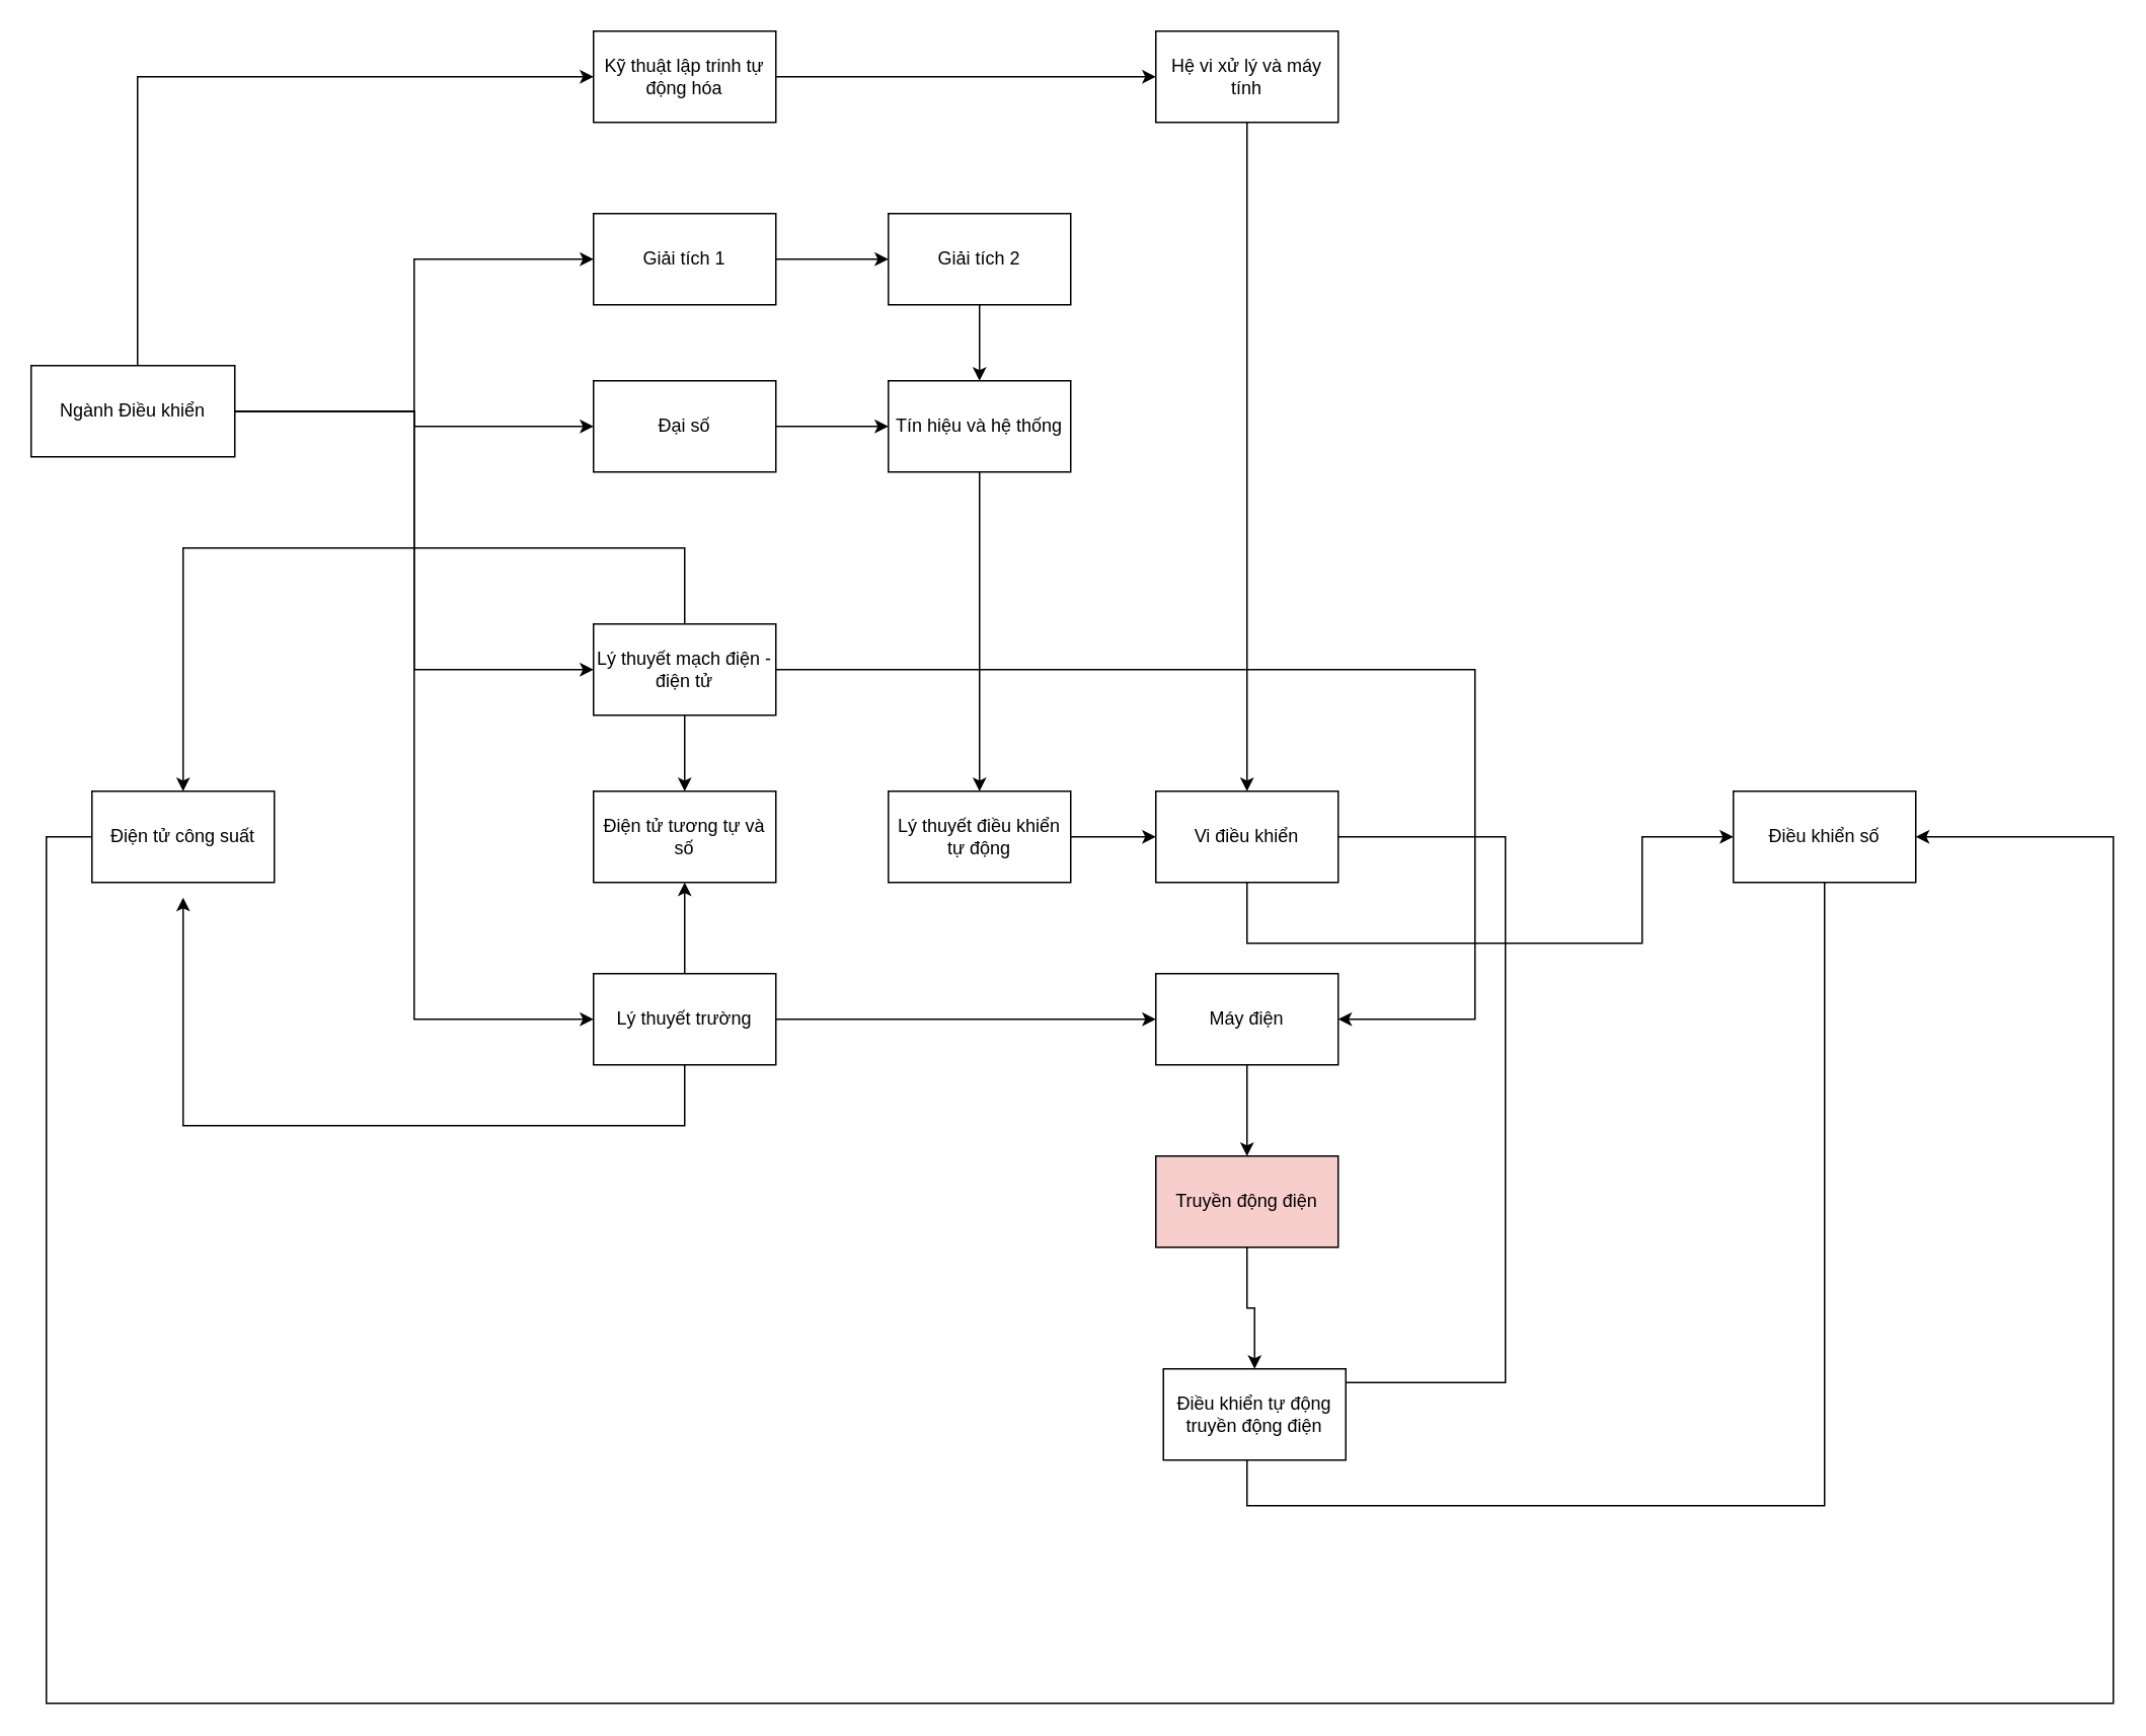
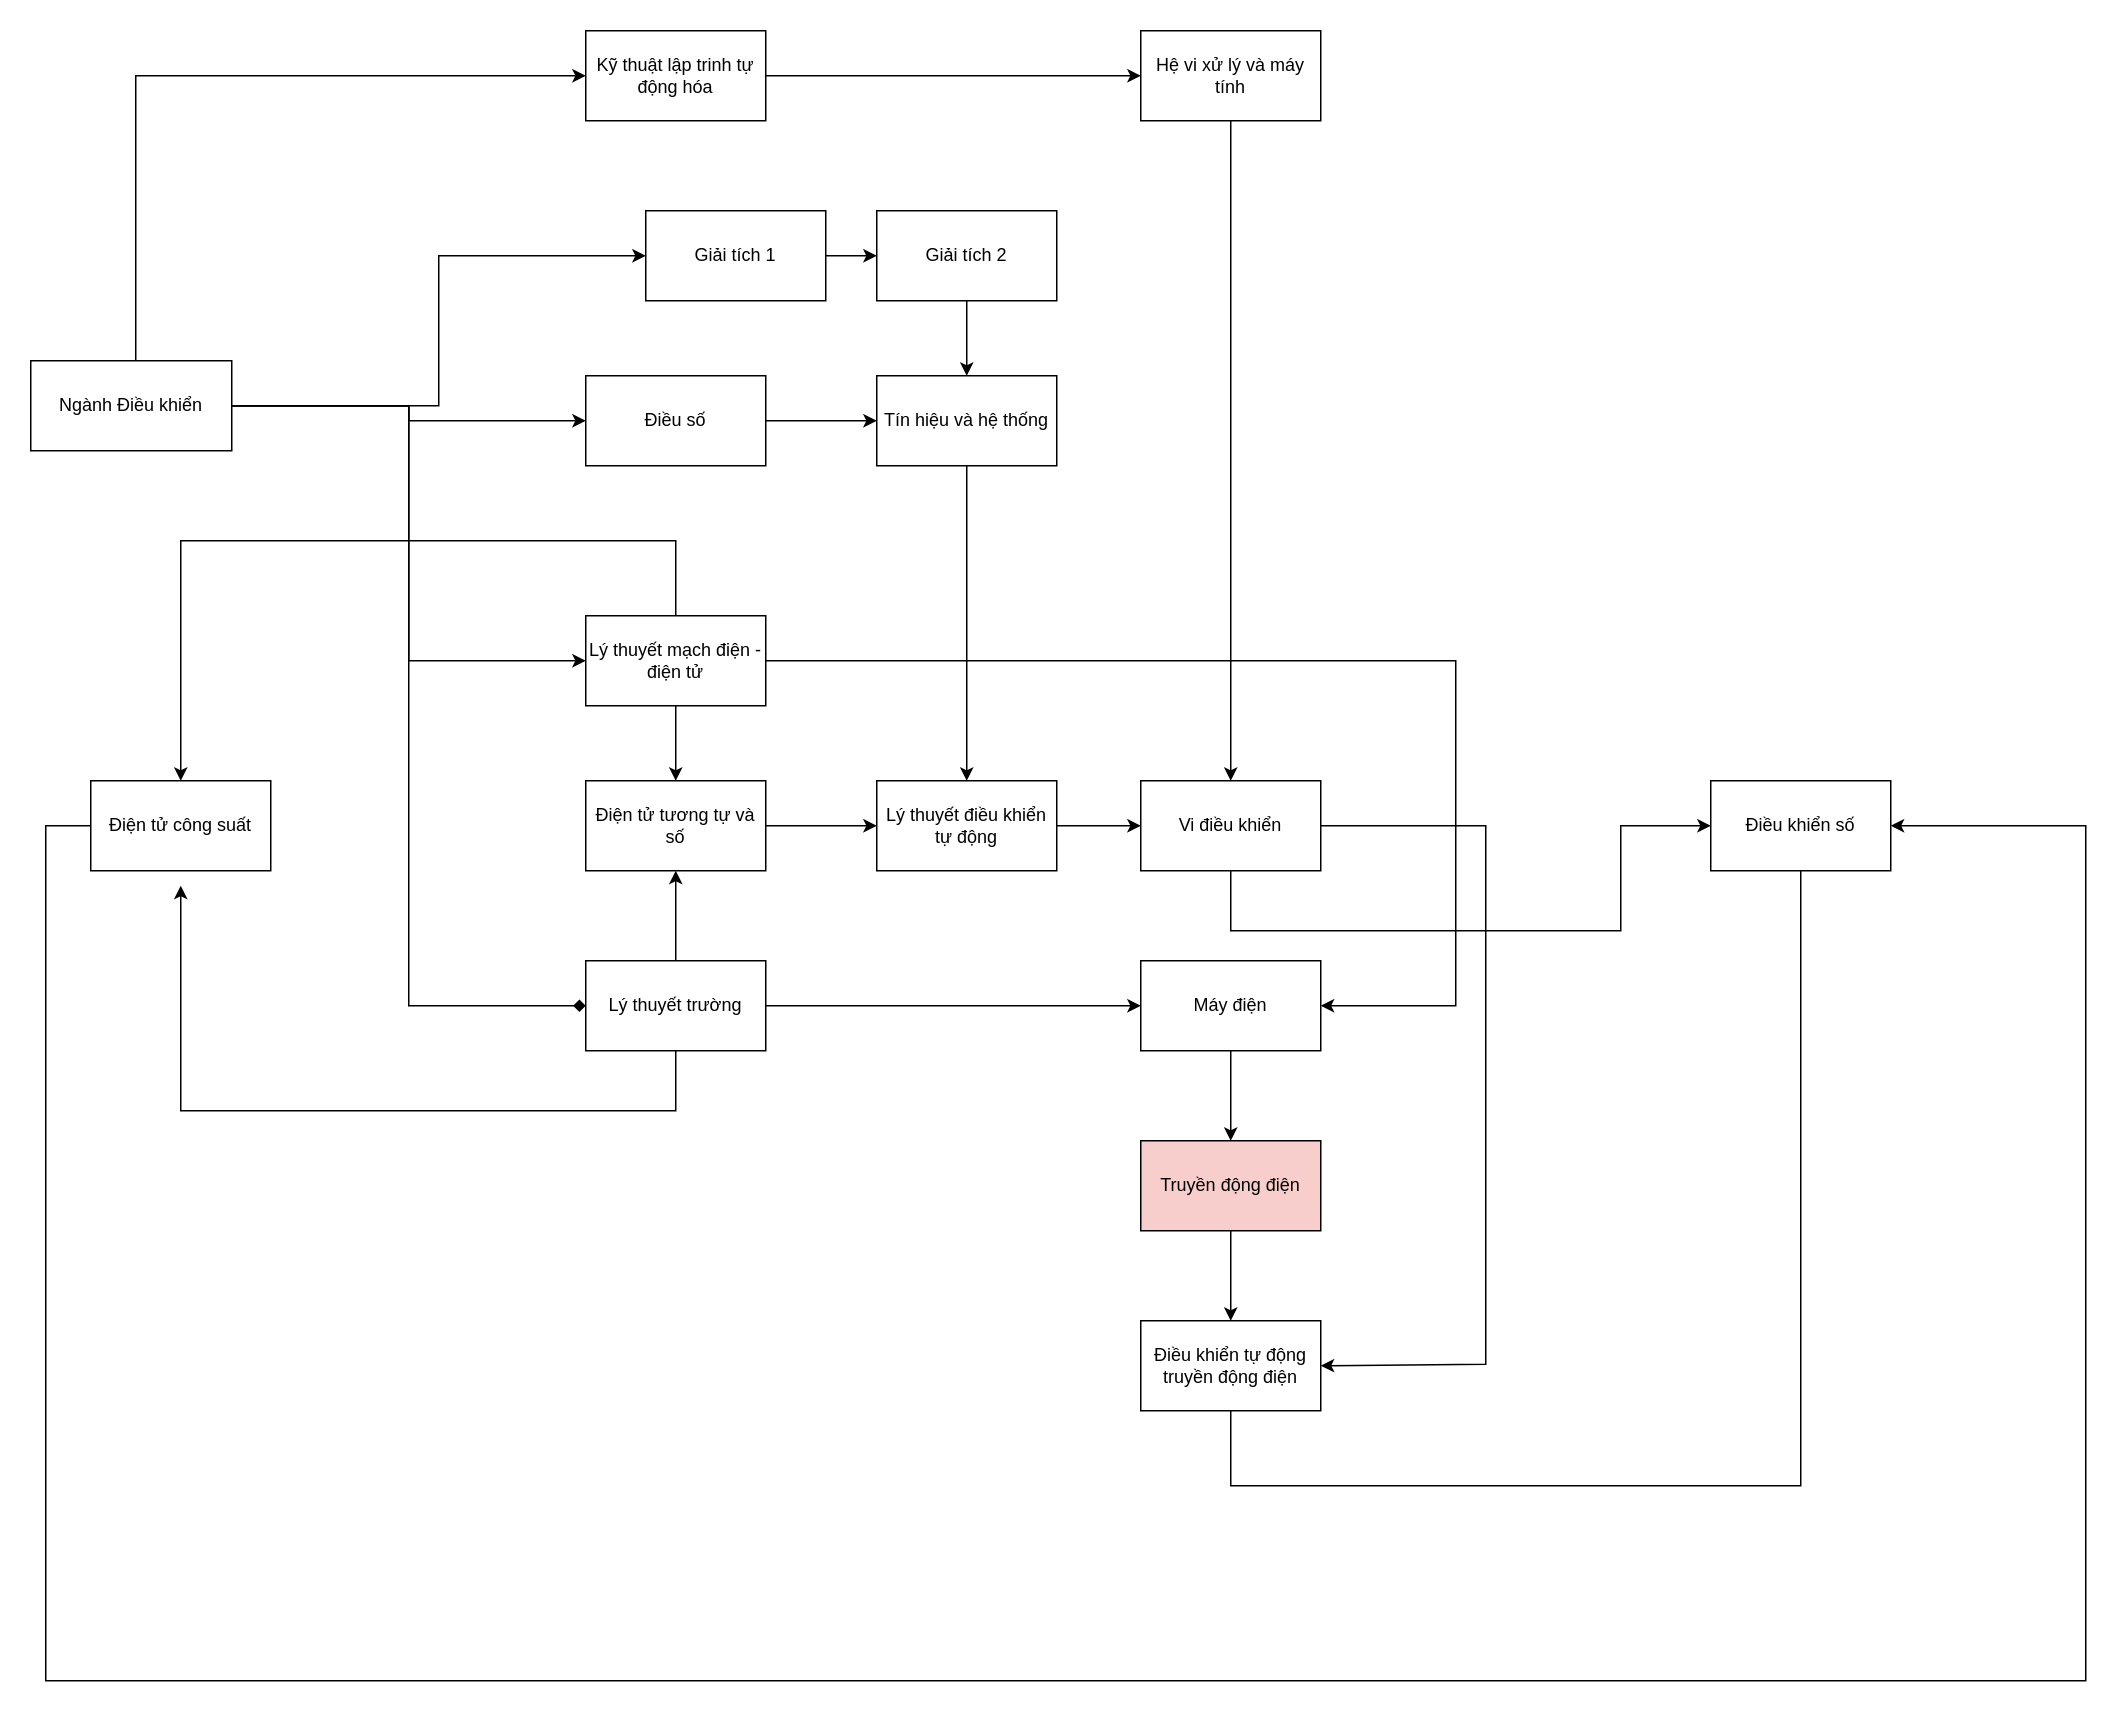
- <mxCell id="11" value="Giải tích 1" style="rounded=0;whiteSpace=wrap;html=1;" vertex="1" parent="1"><mxGeometry x="390" y="140" width="120" height="60" as="geometry" /></mxCell>
+ <mxCell id="11" value="Giải tích 1" style="rounded=0;whiteSpace=wrap;html=1;" vertex="1" parent="1"><mxGeometry x="430" y="140" width="120" height="60" as="geometry" /></mxCell>
- <mxCell id="9" value="Đại số" style="rounded=0;whiteSpace=wrap;html=1;" vertex="1" parent="1"><mxGeometry x="390" y="250" width="120" height="60" as="geometry" /></mxCell>
+ <mxCell id="9" value="Điều số" style="rounded=0;whiteSpace=wrap;html=1;" vertex="1" parent="1"><mxGeometry x="390" y="250" width="120" height="60" as="geometry" /></mxCell>
+ <mxCell id="18" style="edgeStyle=orthogonalEdgeStyle;rounded=0;orthogonalLoop=1;jettySize=auto;html=1;entryX=0;entryY=0.5;entryDx=0;entryDy=0;" edge="1" parent="1" source="19" target="17"><mxGeometry relative="1" as="geometry" /></mxCell>
- <mxCell id="4" style="edgeStyle=orthogonalEdgeStyle;rounded=0;orthogonalLoop=1;jettySize=auto;html=1;entryX=0;entryY=0.5;entryDx=0;entryDy=0;" edge="1" parent="1" source="7" target="27"><mxGeometry relative="1" as="geometry" /></mxCell>
+ <mxCell id="4" style="edgeStyle=orthogonalEdgeStyle;rounded=0;orthogonalLoop=1;jettySize=auto;html=1;entryX=0;entryY=0.5;entryDx=0;entryDy=0;endArrow=diamond;" edge="1" parent="1" source="7" target="27"><mxGeometry relative="1" as="geometry" /></mxCell>
- <mxCell id="40" value="Điều khiển tự động truyền động điện" style="rounded=0;whiteSpace=wrap;html=1;" vertex="1" parent="1"><mxGeometry x="765" y="900" width="120" height="60" as="geometry" /></mxCell>
+ <mxCell id="40" value="Điều khiển tự động truyền động điện" style="rounded=0;whiteSpace=wrap;html=1;" vertex="1" parent="1"><mxGeometry x="760" y="880" width="120" height="60" as="geometry" /></mxCell>
